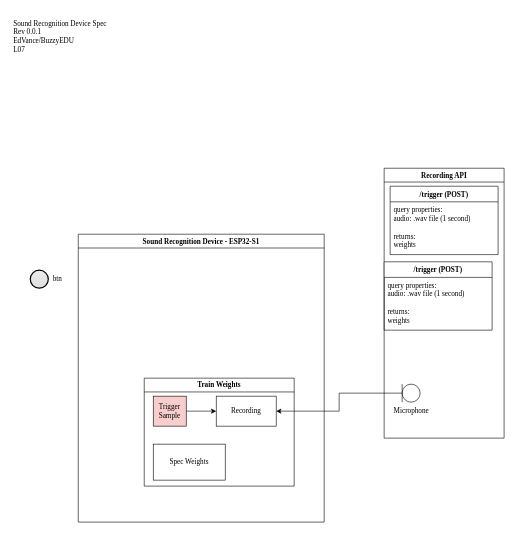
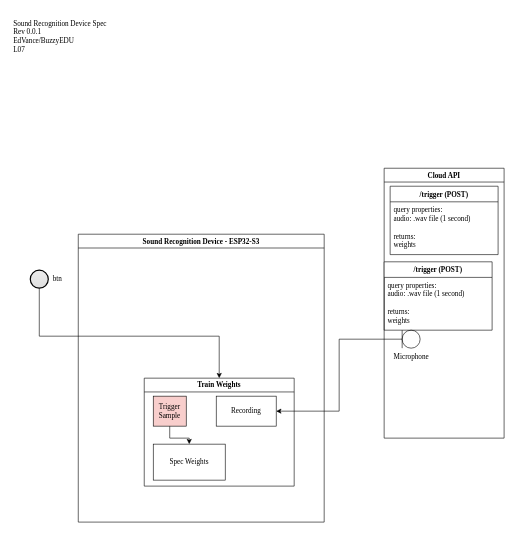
- <mxCell id="10" value="Recording API" style="swimlane;whiteSpace=wrap;html=1;fontFamily=Lucida Console;" parent="1" vertex="1"><mxGeometry x="640" y="280" width="200" height="450" as="geometry" /></mxCell>
+ <mxCell id="10" value="Cloud API" style="swimlane;whiteSpace=wrap;html=1;fontFamily=Lucida Console;" parent="1" vertex="1"><mxGeometry x="640" y="280" width="200" height="450" as="geometry" /></mxCell>
- <mxCell id="4" value="Sound Recognition Device - ESP32-S1" style="swimlane;whiteSpace=wrap;html=1;fontFamily=Lucida Console;" parent="1" vertex="1"><mxGeometry x="130" y="390" width="410" height="480" as="geometry" /></mxCell>
+ <mxCell id="4" value="Sound Recognition Device - ESP32-S3" style="swimlane;whiteSpace=wrap;html=1;fontFamily=Lucida Console;" parent="1" vertex="1"><mxGeometry x="130" y="390" width="410" height="480" as="geometry" /></mxCell>
+ <mxCell id="17" style="edgeStyle=orthogonalEdgeStyle;rounded=0;orthogonalLoop=1;jettySize=auto;html=1;fontFamily=Lucida Console;" parent="1" source="18" target="5" edge="1"><mxGeometry relative="1" as="geometry"><Array as="points"><mxPoint x="65" y="560" /></Array></mxGeometry></mxCell>
- <mxCell id="3" value="Microphone" style="verticalLabelPosition=bottom;shadow=0;dashed=0;align=center;html=1;verticalAlign=top;shape=mxgraph.electrical.radio.microphone_1;fontFamily=Lucida Console;" parent="1" vertex="1"><mxGeometry x="670" y="640" width="30" height="30" as="geometry" /></mxCell>
+ <mxCell id="3" value="Microphone" style="verticalLabelPosition=bottom;shadow=0;dashed=0;align=center;html=1;verticalAlign=top;shape=mxgraph.electrical.radio.microphone_1;fontFamily=Lucida Console;" parent="1" vertex="1"><mxGeometry x="670" y="550" width="30" height="30" as="geometry" /></mxCell>
- <mxCell id="6" style="edgeStyle=orthogonalEdgeStyle;rounded=0;orthogonalLoop=1;jettySize=auto;html=1;entryX=0;entryY=0.5;entryDx=0;entryDy=0;fontFamily=Lucida Console;" parent="5" source="7" target="8" edge="1"><mxGeometry relative="1" as="geometry" /></mxCell>
+ <mxCell id="6" style="edgeStyle=orthogonalEdgeStyle;rounded=0;orthogonalLoop=1;jettySize=auto;html=1;fontFamily=Lucida Console;" parent="5" source="7" target="9" edge="1"><mxGeometry relative="1" as="geometry" /></mxCell>
